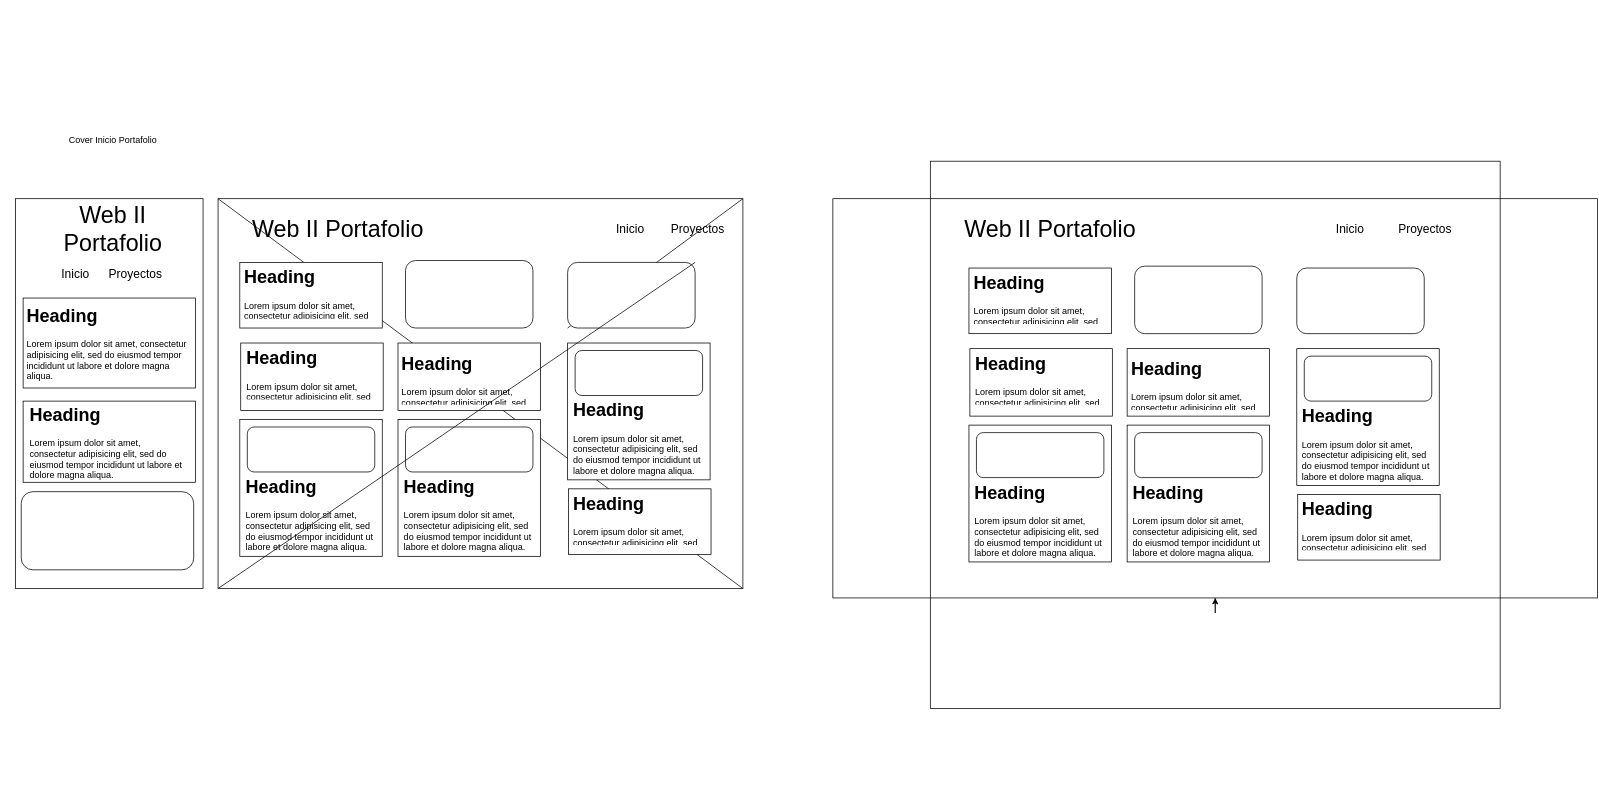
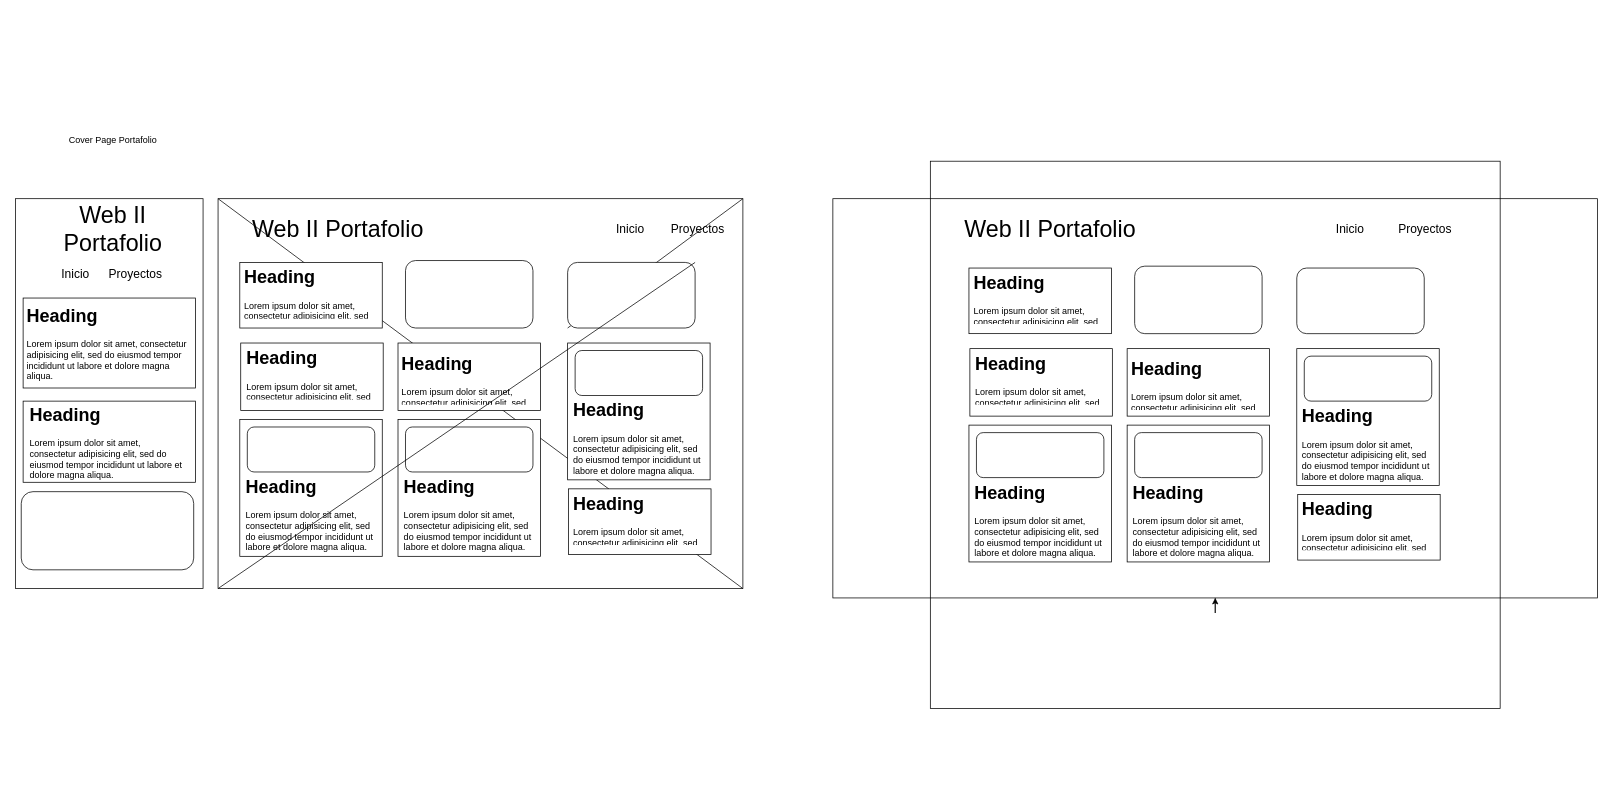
- <mxCell id="5" value="Cover Inicio Portafolio" style="text;html=1;strokeColor=none;fillColor=none;align=center;verticalAlign=middle;whiteSpace=wrap;rounded=0;" parent="1" vertex="1"><mxGeometry x="20" y="177" width="260" height="20" as="geometry" /></mxCell>
+ <mxCell id="5" value="Cover Page Portafolio" style="text;html=1;strokeColor=none;fillColor=none;align=center;verticalAlign=middle;whiteSpace=wrap;rounded=0;" parent="1" vertex="1"><mxGeometry x="20" y="177" width="260" height="20" as="geometry" /></mxCell>
